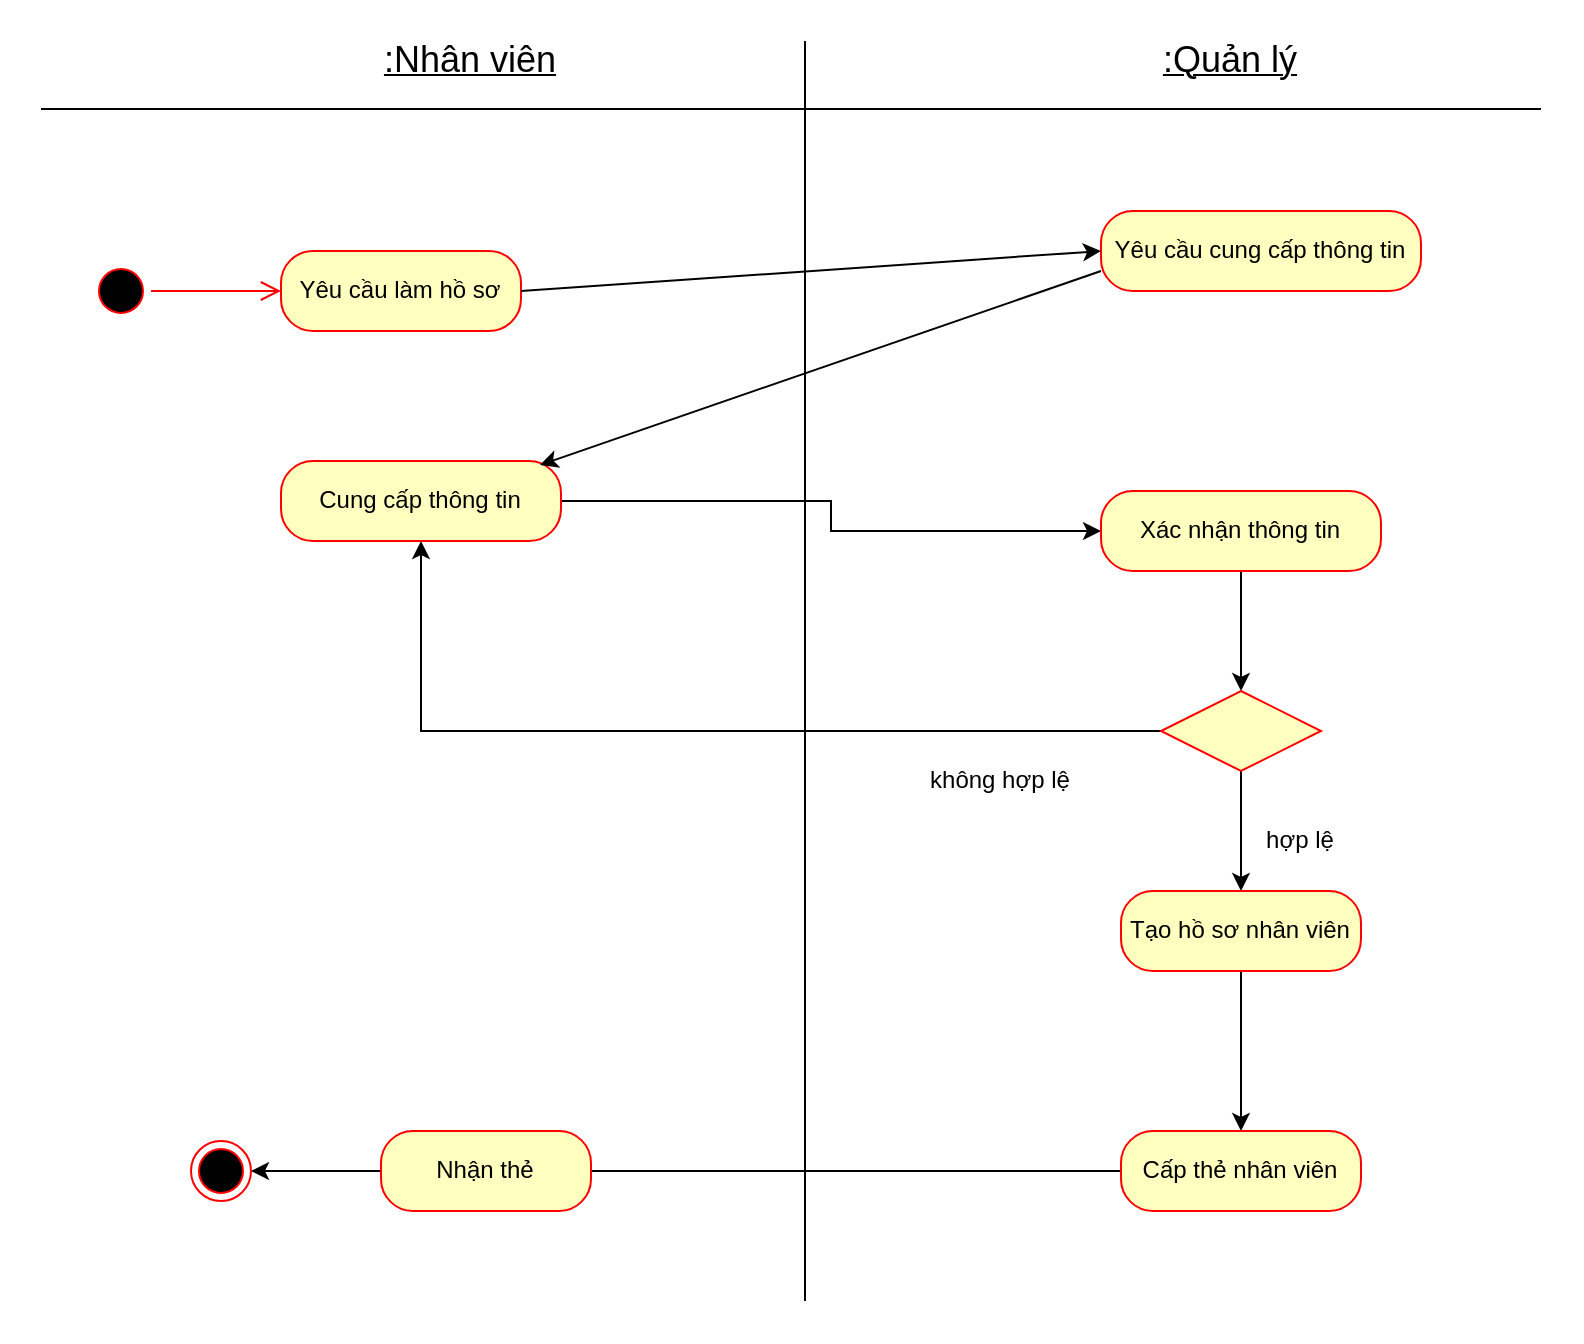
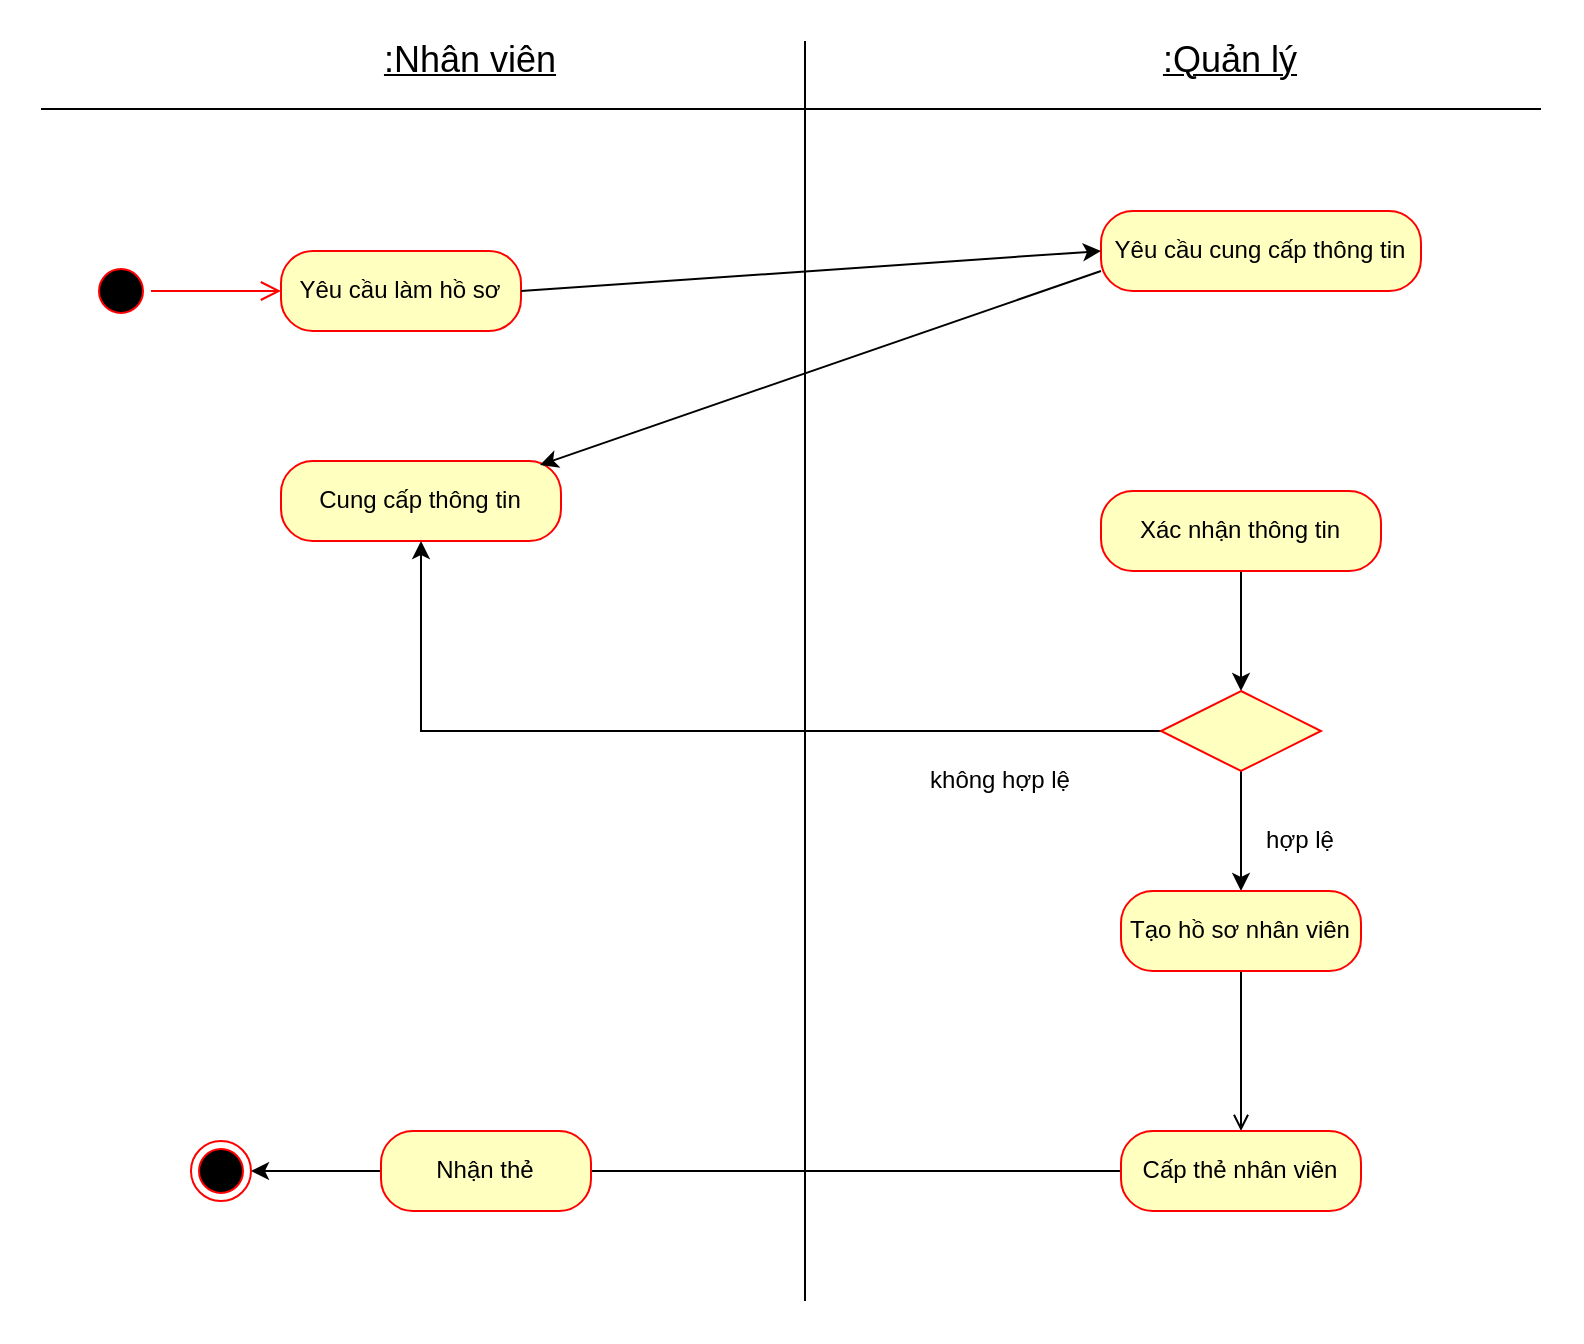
- <mxCell id="10" value="" style="edgeStyle=orthogonalEdgeStyle;rounded=0;orthogonalLoop=1;jettySize=auto;html=1;" edge="1" parent="1" source="11" target="13"><mxGeometry relative="1" as="geometry" /></mxCell>
- <mxCell id="21" value="" style="edgeStyle=orthogonalEdgeStyle;rounded=0;orthogonalLoop=1;jettySize=auto;html=1;strokeColor=#000000;fillColor=#171717;" edge="1" parent="1" source="22" target="24"><mxGeometry relative="1" as="geometry" /></mxCell>
+ <mxCell id="21" value="" style="edgeStyle=orthogonalEdgeStyle;rounded=0;orthogonalLoop=1;jettySize=auto;html=1;strokeColor=#000000;fillColor=#171717;endArrow=open;" edge="1" parent="1" source="22" target="24"><mxGeometry relative="1" as="geometry" /></mxCell>
